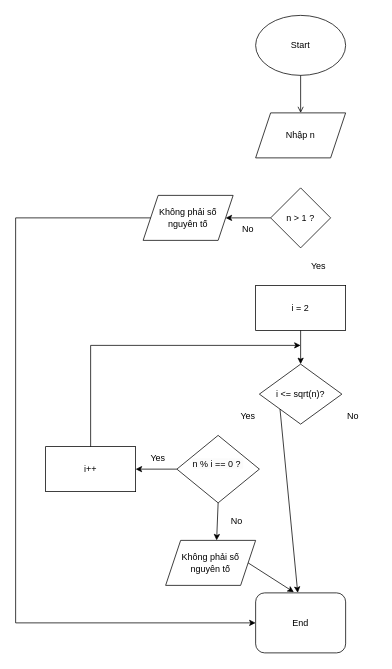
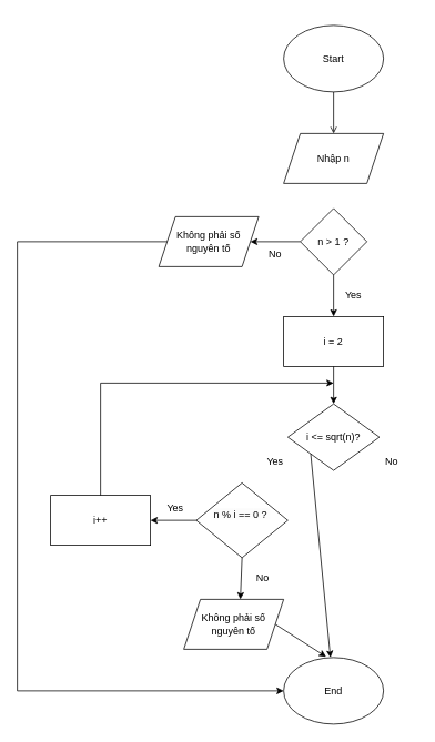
- <mxCell id="2" value="Start" style="ellipse;whiteSpace=wrap;html=1;" vertex="1" parent="1"><mxGeometry x="340" y="20" width="120" height="80" as="geometry" /></mxCell>
+ <mxCell id="2" value="Start" style="ellipse;whiteSpace=wrap;html=1;" vertex="1" parent="1"><mxGeometry x="340" y="30" width="120" height="80" as="geometry" /></mxCell>
- <mxCell id="3" value="Nhập n" style="shape=parallelogram;perimeter=parallelogramPerimeter;whiteSpace=wrap;html=1;fixedSize=1;" vertex="1" parent="1"><mxGeometry x="340" y="150" width="120" height="60" as="geometry" /></mxCell>
+ <mxCell id="3" value="Nhập n" style="shape=parallelogram;perimeter=parallelogramPerimeter;whiteSpace=wrap;html=1;fixedSize=1;" vertex="1" parent="1"><mxGeometry x="340" y="160" width="120" height="60" as="geometry" /></mxCell>
+ <mxCell id="14" value="" style="endArrow=classic;html=1;rounded=0;exitX=0.5;exitY=1;exitDx=0;exitDy=0;" edge="1" parent="1" source="4" target="7"><mxGeometry width="50" height="50" relative="1" as="geometry"><mxPoint x="370" y="330" as="sourcePoint" /><mxPoint x="420" y="280" as="targetPoint" /></mxGeometry></mxCell>
- <mxCell id="12" value="End" style="whiteSpace=wrap;html=1;rounded=1;" vertex="1" parent="1"><mxGeometry x="340" y="790" width="120" height="80" as="geometry" /></mxCell>
+ <mxCell id="12" value="End" style="ellipse;whiteSpace=wrap;html=1;" vertex="1" parent="1"><mxGeometry x="340" y="790" width="120" height="80" as="geometry" /></mxCell>
